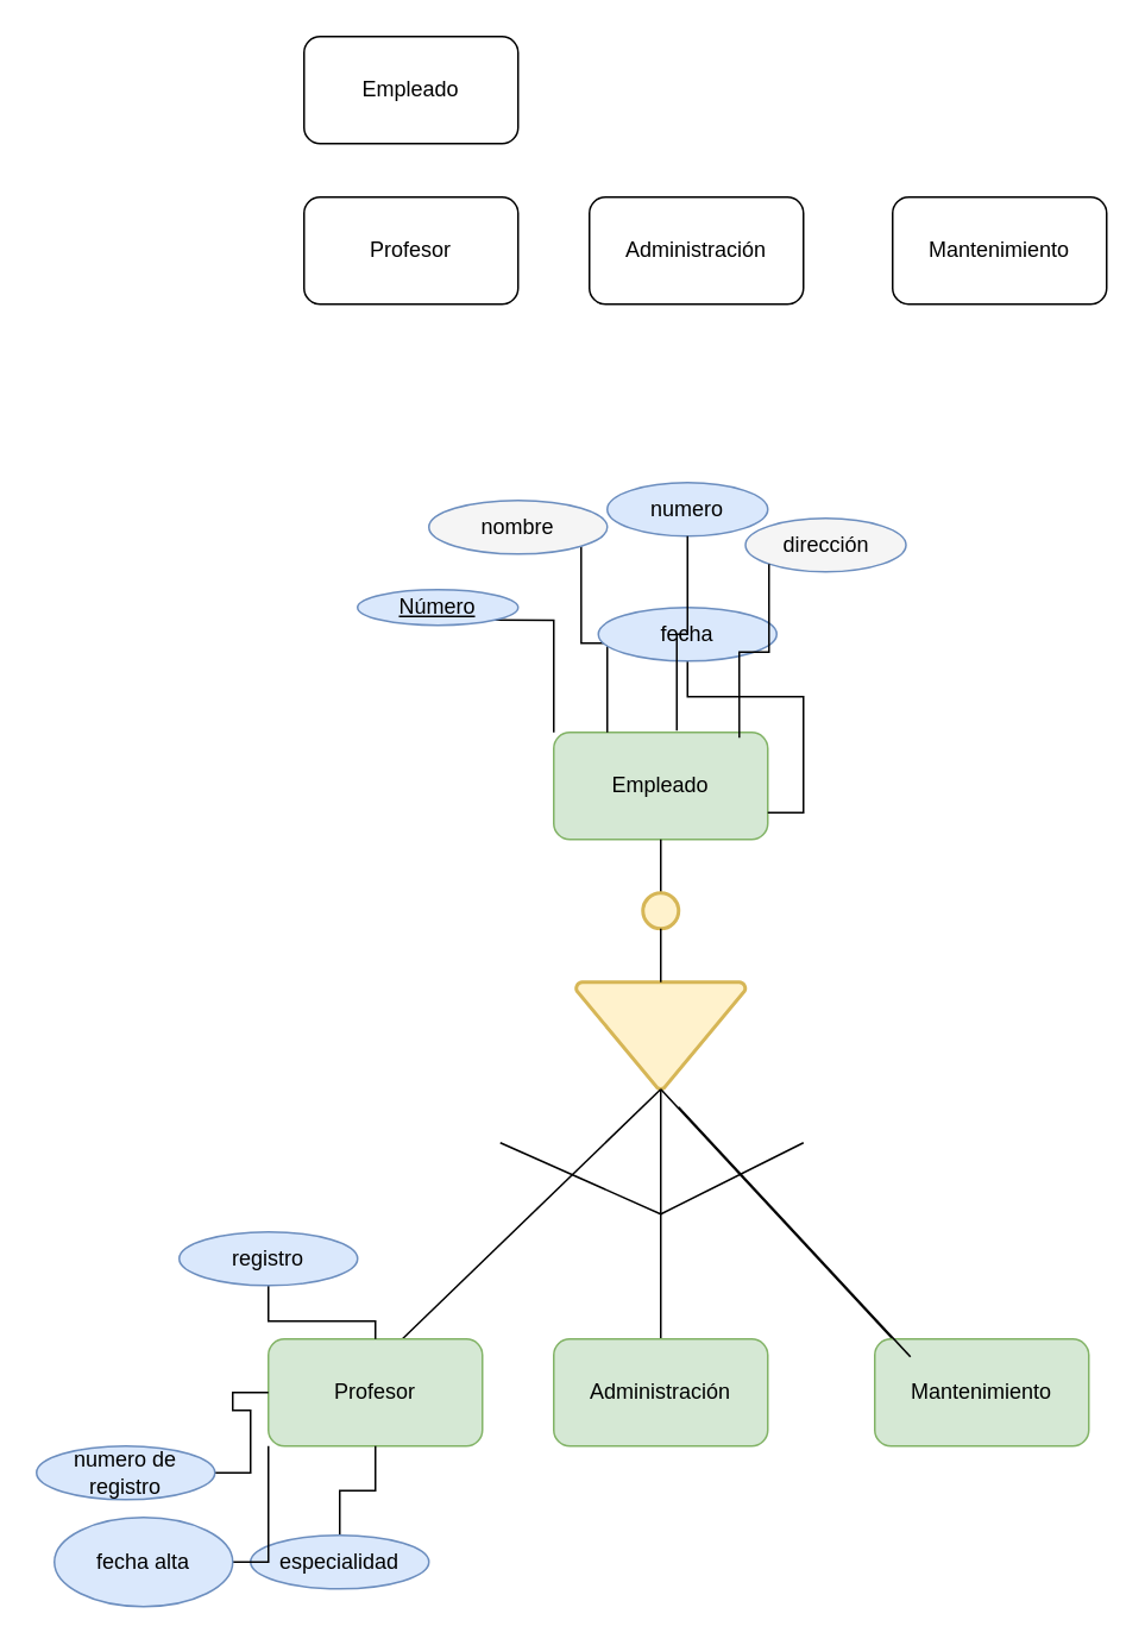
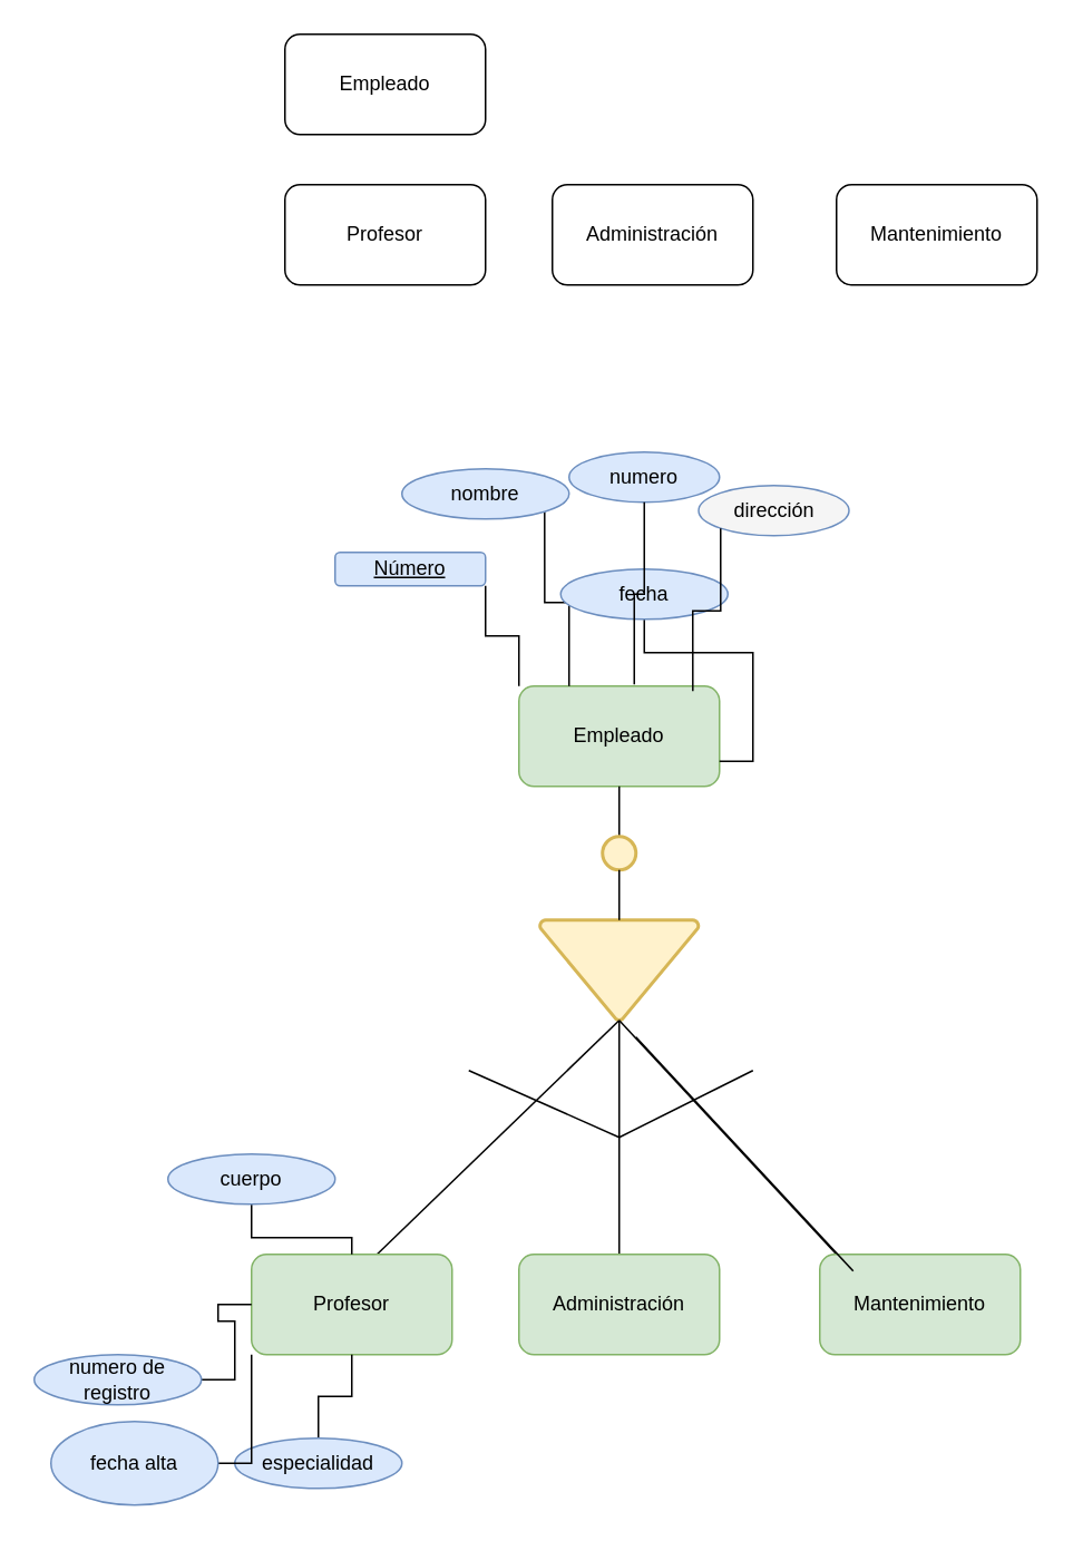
- <mxCell id="22" value="nombre " style="ellipse;whiteSpace=wrap;html=1;fillColor=#f5f5f5;strokeColor=#6c8ebf;" vertex="1" parent="1"><mxGeometry x="240" y="280" width="100" height="30" as="geometry" /></mxCell>
+ <mxCell id="22" value="nombre " style="ellipse;whiteSpace=wrap;html=1;fillColor=#dae8fc;strokeColor=#6c8ebf;" vertex="1" parent="1"><mxGeometry x="240" y="280" width="100" height="30" as="geometry" /></mxCell>
- <mxCell id="20" value="Número" style="ellipse;whiteSpace=wrap;html=1;fontStyle=4;fillColor=#dae8fc;strokeColor=#6c8ebf;" vertex="1" parent="1"><mxGeometry x="200" y="330" width="90" height="20" as="geometry" /></mxCell>
+ <mxCell id="20" value="Número" style="whiteSpace=wrap;html=1;fontStyle=4;fillColor=#dae8fc;strokeColor=#6c8ebf;rounded=1;" vertex="1" parent="1"><mxGeometry x="200" y="330" width="90" height="20" as="geometry" /></mxCell>
- <mxCell id="30" value="registro" style="ellipse;whiteSpace=wrap;html=1;fillColor=#dae8fc;strokeColor=#6c8ebf;" vertex="1" parent="1"><mxGeometry x="100" y="690" width="100" height="30" as="geometry" /></mxCell>
+ <mxCell id="30" value="cuerpo" style="ellipse;whiteSpace=wrap;html=1;fillColor=#dae8fc;strokeColor=#6c8ebf;" vertex="1" parent="1"><mxGeometry x="100" y="690" width="100" height="30" as="geometry" /></mxCell>
